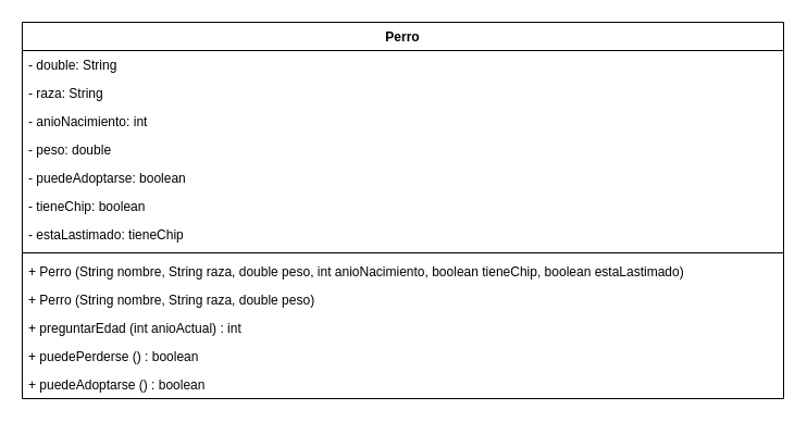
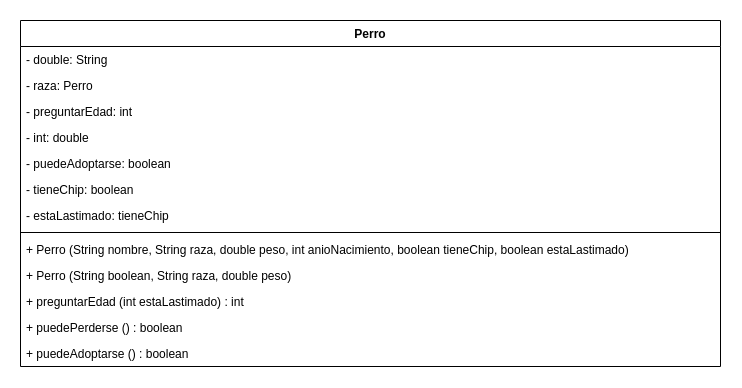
- <mxCell id="4" value="- raza: String" style="text;strokeColor=none;fillColor=none;align=left;verticalAlign=top;spacingLeft=4;spacingRight=4;overflow=hidden;rotatable=0;points=[[0,0.5],[1,0.5]];portConstraint=eastwest;" vertex="1" parent="2"><mxGeometry y="52" width="700" height="26" as="geometry" /></mxCell>
+ <mxCell id="4" value="- raza: Perro" style="text;strokeColor=none;fillColor=none;align=left;verticalAlign=top;spacingLeft=4;spacingRight=4;overflow=hidden;rotatable=0;points=[[0,0.5],[1,0.5]];portConstraint=eastwest;" vertex="1" parent="2"><mxGeometry y="52" width="700" height="26" as="geometry" /></mxCell>
- <mxCell id="5" value="- anioNacimiento: int" style="text;strokeColor=none;fillColor=none;align=left;verticalAlign=top;spacingLeft=4;spacingRight=4;overflow=hidden;rotatable=0;points=[[0,0.5],[1,0.5]];portConstraint=eastwest;" vertex="1" parent="2"><mxGeometry y="78" width="700" height="26" as="geometry" /></mxCell>
+ <mxCell id="5" value="- preguntarEdad: int" style="text;strokeColor=none;fillColor=none;align=left;verticalAlign=top;spacingLeft=4;spacingRight=4;overflow=hidden;rotatable=0;points=[[0,0.5],[1,0.5]];portConstraint=eastwest;" vertex="1" parent="2"><mxGeometry y="78" width="700" height="26" as="geometry" /></mxCell>
- <mxCell id="6" value="- peso: double" style="text;strokeColor=none;fillColor=none;align=left;verticalAlign=top;spacingLeft=4;spacingRight=4;overflow=hidden;rotatable=0;points=[[0,0.5],[1,0.5]];portConstraint=eastwest;" vertex="1" parent="2"><mxGeometry y="104" width="700" height="26" as="geometry" /></mxCell>
+ <mxCell id="6" value="- int: double" style="text;strokeColor=none;fillColor=none;align=left;verticalAlign=top;spacingLeft=4;spacingRight=4;overflow=hidden;rotatable=0;points=[[0,0.5],[1,0.5]];portConstraint=eastwest;" vertex="1" parent="2"><mxGeometry y="104" width="700" height="26" as="geometry" /></mxCell>
- <mxCell id="12" value="+ Perro (String nombre, String raza, double peso)" style="text;strokeColor=none;fillColor=none;align=left;verticalAlign=top;spacingLeft=4;spacingRight=4;overflow=hidden;rotatable=0;points=[[0,0.5],[1,0.5]];portConstraint=eastwest;" vertex="1" parent="2"><mxGeometry y="242" width="700" height="26" as="geometry" /></mxCell>
+ <mxCell id="12" value="+ Perro (String boolean, String raza, double peso)" style="text;strokeColor=none;fillColor=none;align=left;verticalAlign=top;spacingLeft=4;spacingRight=4;overflow=hidden;rotatable=0;points=[[0,0.5],[1,0.5]];portConstraint=eastwest;" vertex="1" parent="2"><mxGeometry y="242" width="700" height="26" as="geometry" /></mxCell>
- <mxCell id="13" value="+ preguntarEdad (int anioActual) : int" style="text;strokeColor=none;fillColor=none;align=left;verticalAlign=top;spacingLeft=4;spacingRight=4;overflow=hidden;rotatable=0;points=[[0,0.5],[1,0.5]];portConstraint=eastwest;" vertex="1" parent="2"><mxGeometry y="268" width="700" height="26" as="geometry" /></mxCell>
+ <mxCell id="13" value="+ preguntarEdad (int estaLastimado) : int" style="text;strokeColor=none;fillColor=none;align=left;verticalAlign=top;spacingLeft=4;spacingRight=4;overflow=hidden;rotatable=0;points=[[0,0.5],[1,0.5]];portConstraint=eastwest;" vertex="1" parent="2"><mxGeometry y="268" width="700" height="26" as="geometry" /></mxCell>
